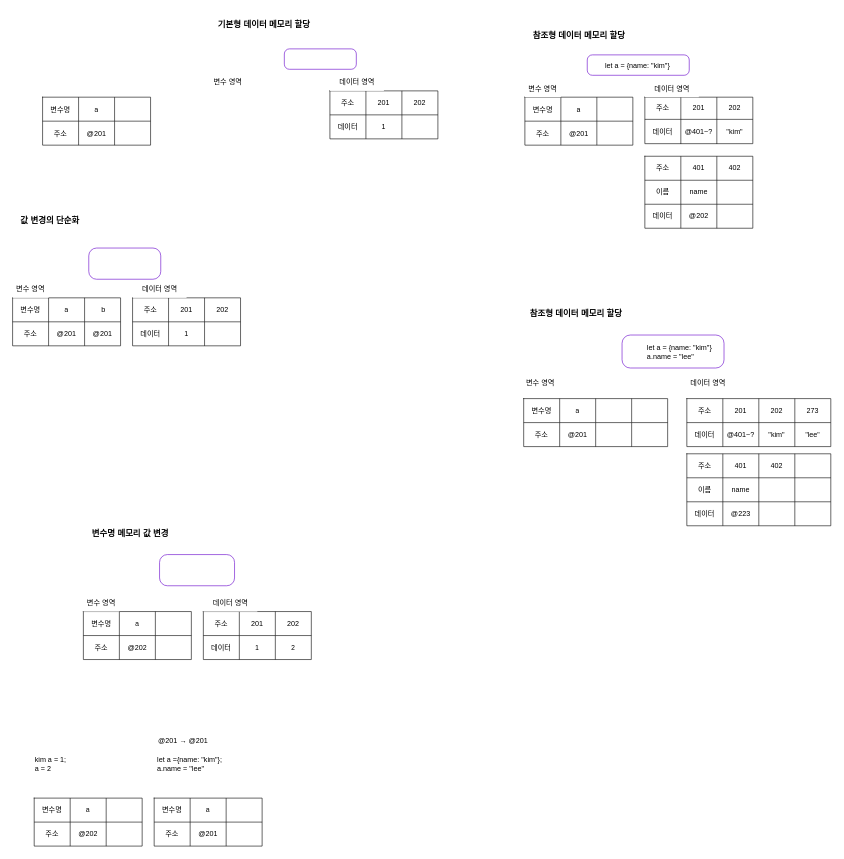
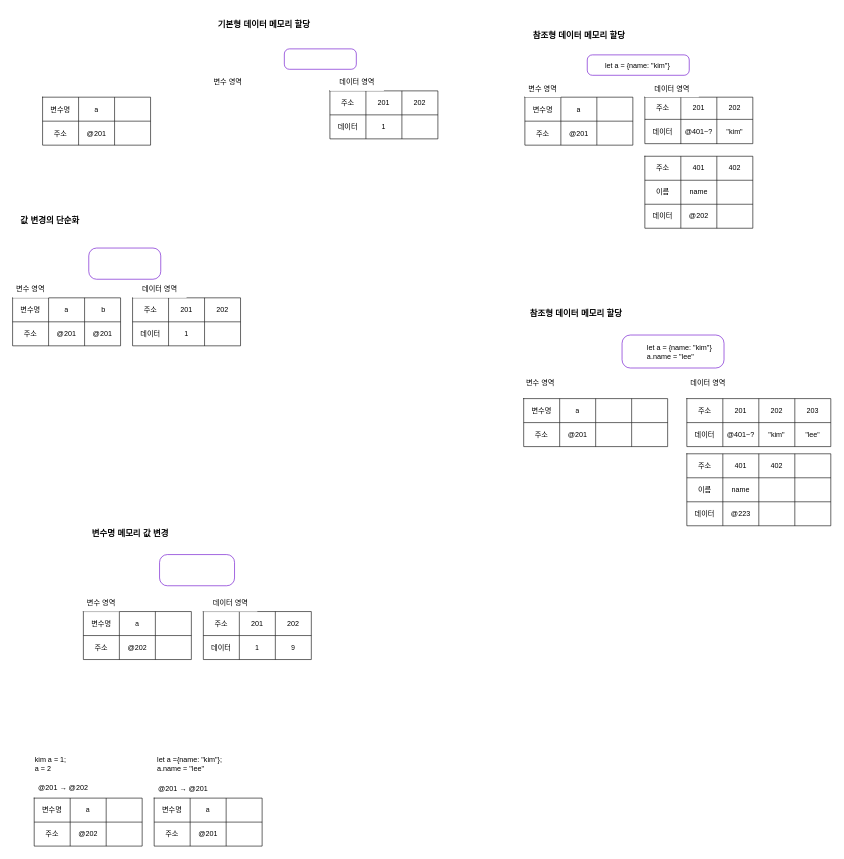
- <mxCell id="125" value="273" style="shape=partialRectangle;html=1;whiteSpace=wrap;connectable=0;strokeColor=inherit;overflow=hidden;fillColor=none;top=0;left=0;bottom=0;right=0;pointerEvents=1;" vertex="1" parent="121"><mxGeometry x="180" width="60" height="40" as="geometry"><mxRectangle width="60" height="40" as="alternateBounds" /></mxGeometry></mxCell>
+ <mxCell id="125" value="203" style="shape=partialRectangle;html=1;whiteSpace=wrap;connectable=0;strokeColor=inherit;overflow=hidden;fillColor=none;top=0;left=0;bottom=0;right=0;pointerEvents=1;" vertex="1" parent="121"><mxGeometry x="180" width="60" height="40" as="geometry"><mxRectangle width="60" height="40" as="alternateBounds" /></mxGeometry></mxCell>
- <mxCell id="64" value="2" style="shape=partialRectangle;html=1;whiteSpace=wrap;connectable=0;strokeColor=inherit;overflow=hidden;fillColor=none;top=0;left=0;bottom=0;right=0;pointerEvents=1;" vertex="1" parent="61"><mxGeometry x="120" width="60" height="40" as="geometry"><mxRectangle width="60" height="40" as="alternateBounds" /></mxGeometry></mxCell>
+ <mxCell id="64" value="9" style="shape=partialRectangle;html=1;whiteSpace=wrap;connectable=0;strokeColor=inherit;overflow=hidden;fillColor=none;top=0;left=0;bottom=0;right=0;pointerEvents=1;" vertex="1" parent="61"><mxGeometry x="120" width="60" height="40" as="geometry"><mxRectangle width="60" height="40" as="alternateBounds" /></mxGeometry></mxCell>
- <mxCell id="166" value="@201 → @201" style="text;html=1;align=center;verticalAlign=middle;whiteSpace=wrap;rounded=0;" vertex="1" parent="1"><mxGeometry x="256" y="1220" width="97" height="30" as="geometry" /></mxCell>
+ <mxCell id="166" value="@201 → @201" style="text;html=1;align=center;verticalAlign=middle;whiteSpace=wrap;rounded=0;" vertex="1" parent="1"><mxGeometry x="256" y="1300" width="97" height="30" as="geometry" /></mxCell>
+ <mxCell id="165" value="@201 → @202" style="text;html=1;align=center;verticalAlign=middle;whiteSpace=wrap;rounded=0;" vertex="1" parent="1"><mxGeometry x="56" y="1298" width="97" height="30" as="geometry" /></mxCell>
